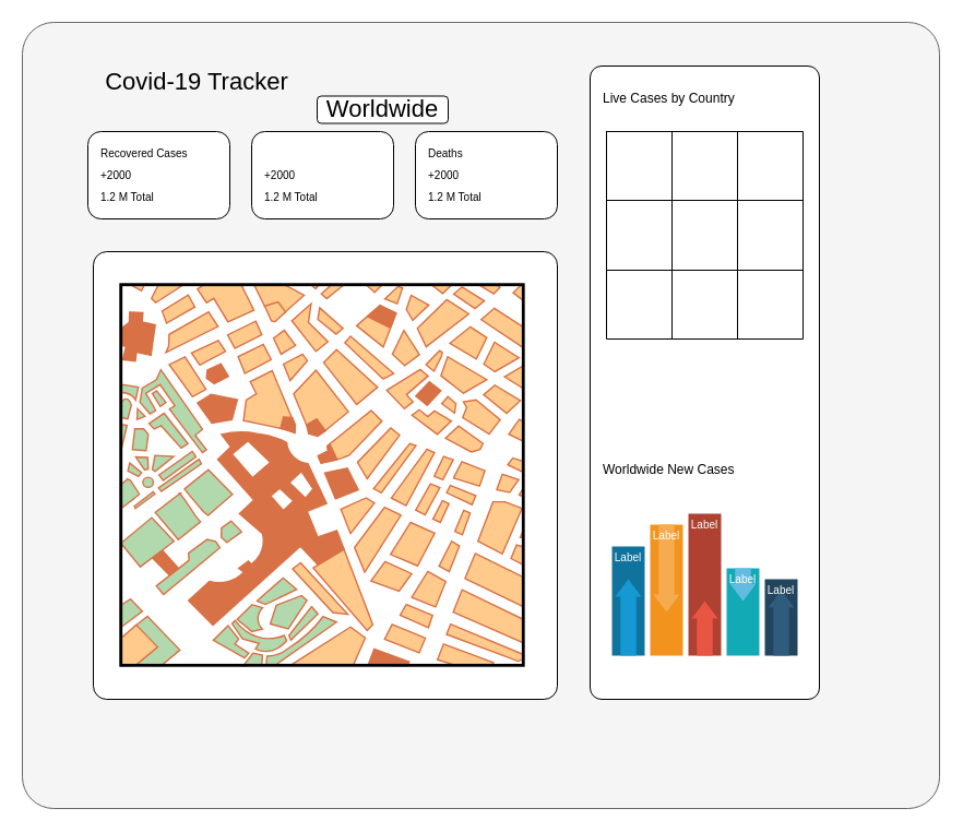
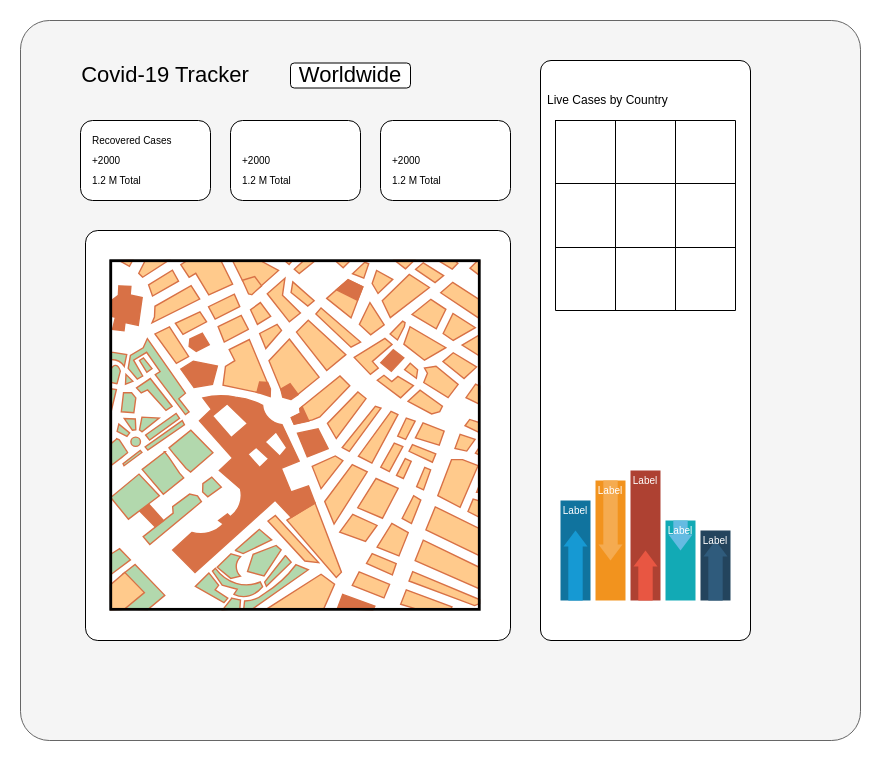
- <mxCell id="3" value="&lt;font style=&quot;font-size: 22px&quot;&gt;Covid-19 Tracker&lt;/font&gt;" style="text;html=1;strokeColor=none;fillColor=none;align=center;verticalAlign=middle;whiteSpace=wrap;rounded=0;fontSize=22;" vertex="1" parent="1"><mxGeometry x="85" y="60" width="190" height="30" as="geometry" /></mxCell>
+ <mxCell id="3" value="&lt;font style=&quot;font-size: 22px&quot;&gt;Covid-19 Tracker&lt;/font&gt;" style="text;html=1;strokeColor=none;fillColor=none;align=center;verticalAlign=middle;whiteSpace=wrap;rounded=0;fontSize=22;" vertex="1" parent="1"><mxGeometry x="70" y="60" width="190" height="30" as="geometry" /></mxCell>
- <mxCell id="19" value="Live Cases by Country" style="text;html=1;strokeColor=none;fillColor=none;align=left;verticalAlign=middle;whiteSpace=wrap;rounded=0;" vertex="1" parent="1"><mxGeometry x="550" y="80" width="160" height="20" as="geometry" /></mxCell>
+ <mxCell id="19" value="Live Cases by Country" style="text;html=1;strokeColor=none;fillColor=none;align=left;verticalAlign=middle;whiteSpace=wrap;rounded=0;" vertex="1" parent="1"><mxGeometry x="545" y="90" width="160" height="20" as="geometry" /></mxCell>
- <mxCell id="4" value="&lt;font style=&quot;font-size: 22px&quot;&gt;Worldwide&lt;/font&gt;" style="rounded=1;whiteSpace=wrap;html=1;" vertex="1" parent="1"><mxGeometry x="290" y="87.5" width="120" height="25" as="geometry" /></mxCell>
+ <mxCell id="4" value="&lt;font style=&quot;font-size: 22px&quot;&gt;Worldwide&lt;/font&gt;" style="rounded=1;whiteSpace=wrap;html=1;" vertex="1" parent="1"><mxGeometry x="290" y="62.5" width="120" height="25" as="geometry" /></mxCell>
- <mxCell id="13" value="&lt;font style=&quot;font-size: 10px&quot;&gt;Deaths&lt;br&gt;&lt;/font&gt;" style="text;html=1;strokeColor=none;fillColor=none;align=left;verticalAlign=middle;whiteSpace=wrap;rounded=0;" vertex="1" parent="1"><mxGeometry x="390" y="130" width="110" height="20" as="geometry" /></mxCell>
- <mxCell id="20" value="Worldwide New Cases" style="text;html=1;strokeColor=none;fillColor=none;align=left;verticalAlign=middle;whiteSpace=wrap;rounded=0;" vertex="1" parent="1"><mxGeometry x="550" y="420" width="160" height="20" as="geometry" /></mxCell>
